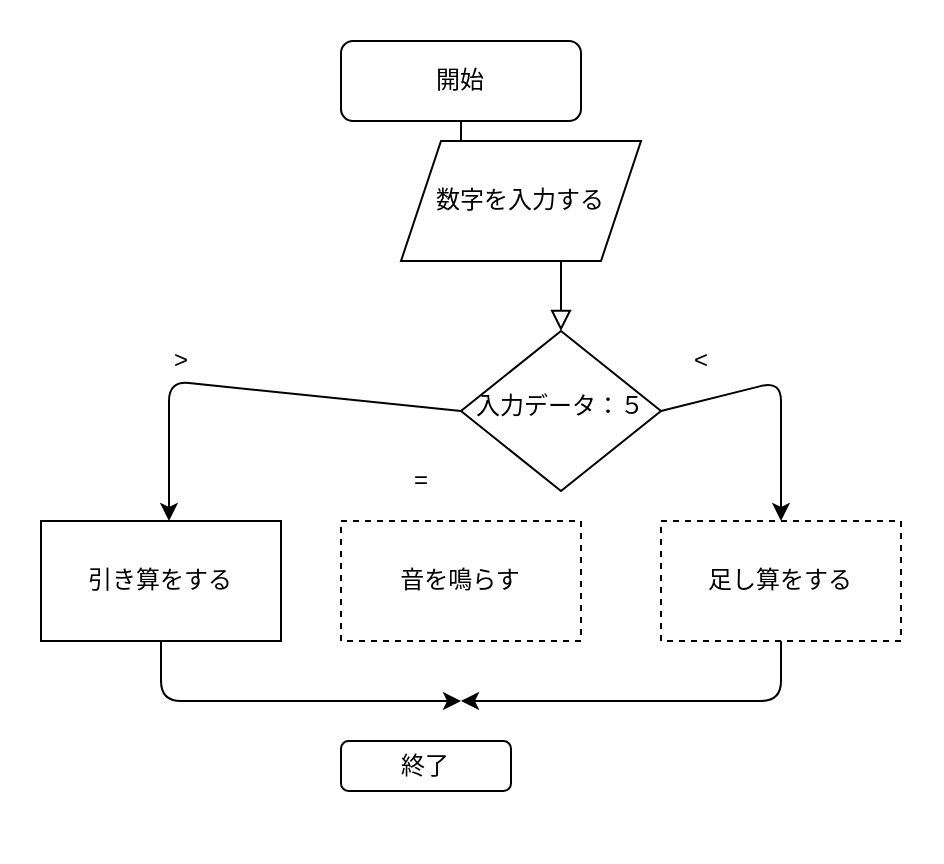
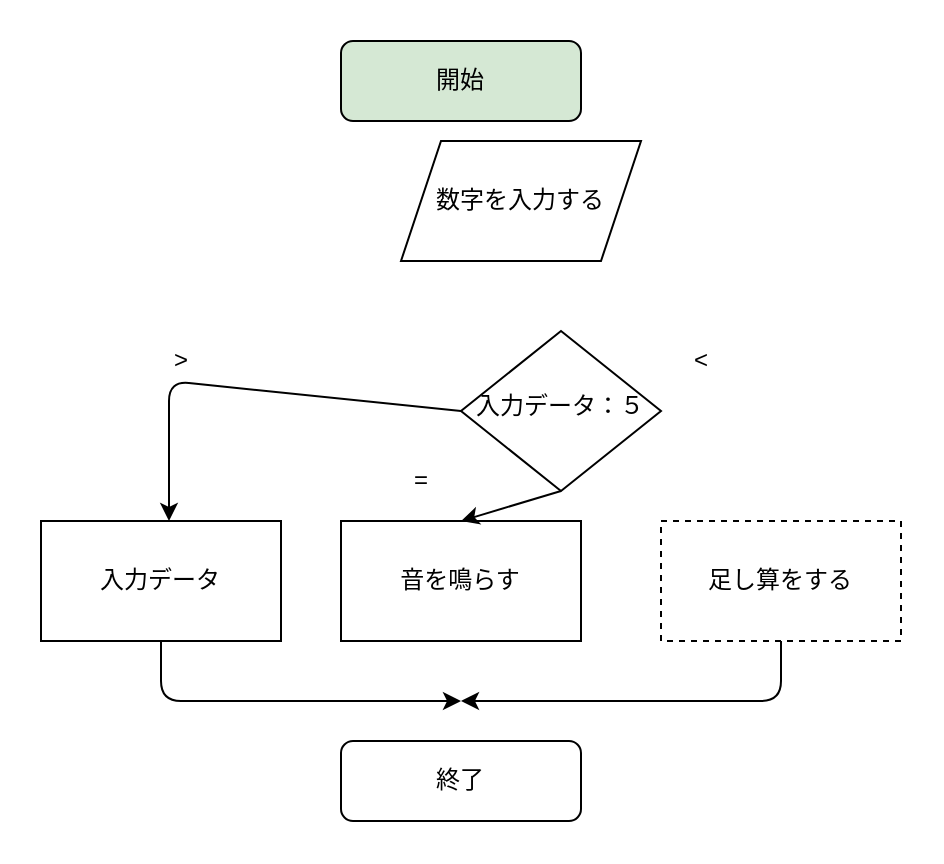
- <mxCell id="3" value="開始" style="rounded=1;whiteSpace=wrap;html=1;fontSize=12;glass=0;strokeWidth=1;shadow=0;" parent="1" vertex="1"><mxGeometry x="170" y="20" width="120" height="40" as="geometry" /></mxCell>
+ <mxCell id="3" value="開始" style="rounded=1;whiteSpace=wrap;html=1;fontSize=12;glass=0;strokeWidth=1;shadow=0;fillColor=#d5e8d4;" parent="1" vertex="1"><mxGeometry x="170" y="20" width="120" height="40" as="geometry" /></mxCell>
- <mxCell id="2" value="" style="rounded=0;html=1;jettySize=auto;orthogonalLoop=1;fontSize=11;endArrow=block;endFill=0;endSize=8;strokeWidth=1;shadow=0;labelBackgroundColor=none;edgeStyle=orthogonalEdgeStyle;" parent="1" source="3" target="4" edge="1"><mxGeometry relative="1" as="geometry" /></mxCell>
- <mxCell id="14" value="" style="endArrow=classic;html=1;exitX=1;exitY=0.5;exitDx=0;exitDy=0;entryX=0.5;entryY=0;entryDx=0;entryDy=0;" edge="1" parent="1" source="4" target="8"><mxGeometry width="50" height="50" relative="1" as="geometry"><mxPoint x="310" y="230" as="sourcePoint" /><mxPoint x="360" y="180" as="targetPoint" /><Array as="points"><mxPoint x="390" y="190" /></Array></mxGeometry></mxCell>
+ <mxCell id="16" value="" style="endArrow=classic;html=1;exitX=0.5;exitY=1;exitDx=0;exitDy=0;entryX=0.5;entryY=0;entryDx=0;entryDy=0;" edge="1" parent="1" source="4" target="10"><mxGeometry width="50" height="50" relative="1" as="geometry"><mxPoint x="260" y="250" as="sourcePoint" /><mxPoint x="310" y="200" as="targetPoint" /></mxGeometry></mxCell>
- <mxCell id="7" value="引き算をする" style="rounded=0;whiteSpace=wrap;html=1;" vertex="1" parent="1"><mxGeometry x="20" y="260" width="120" height="60" as="geometry" /></mxCell>
+ <mxCell id="7" value="入力データ" style="rounded=0;whiteSpace=wrap;html=1;" vertex="1" parent="1"><mxGeometry x="20" y="260" width="120" height="60" as="geometry" /></mxCell>
- <mxCell id="10" value="音を鳴らす" style="rounded=0;whiteSpace=wrap;html=1;dashed=1;" vertex="1" parent="1"><mxGeometry x="170" y="260" width="120" height="60" as="geometry" /></mxCell>
+ <mxCell id="10" value="音を鳴らす" style="rounded=0;whiteSpace=wrap;html=1;" vertex="1" parent="1"><mxGeometry x="170" y="260" width="120" height="60" as="geometry" /></mxCell>
- <mxCell id="5" value="終了" style="rounded=1;whiteSpace=wrap;html=1;fontSize=12;glass=0;strokeWidth=1;shadow=0;" parent="1" vertex="1"><mxGeometry x="170" y="370" width="85" height="25" as="geometry" /></mxCell>
+ <mxCell id="5" value="終了" style="rounded=1;whiteSpace=wrap;html=1;fontSize=12;glass=0;strokeWidth=1;shadow=0;" parent="1" vertex="1"><mxGeometry x="170" y="370" width="120" height="40" as="geometry" /></mxCell>
